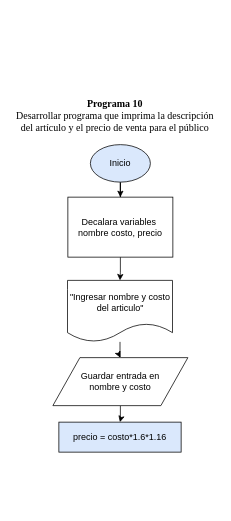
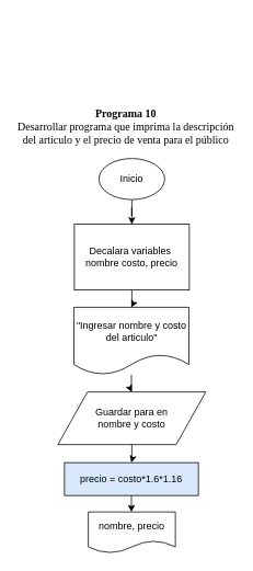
- <mxCell id="3" value="Inicio" style="ellipse;whiteSpace=wrap;html=1;fillColor=#dae8fc;" vertex="1" parent="1"><mxGeometry x="120" y="20" width="80" height="50" as="geometry" /></mxCell>
+ <mxCell id="3" value="Inicio" style="ellipse;whiteSpace=wrap;html=1;" vertex="1" parent="1"><mxGeometry x="120" y="20" width="80" height="50" as="geometry" /></mxCell>
- <mxCell id="7" value="Decalara variables&amp;nbsp; nombre costo, precio" style="rounded=0;whiteSpace=wrap;html=1;" vertex="1" parent="1"><mxGeometry x="90" y="90" width="140" height="80" as="geometry" /></mxCell>
+ <mxCell id="7" value="Decalara variables&amp;nbsp; nombre costo, precio" style="rounded=0;whiteSpace=wrap;html=1;" vertex="1" parent="1"><mxGeometry x="90" y="100" width="140" height="80" as="geometry" /></mxCell>
- <mxCell id="5" value="&lt;div&gt;Guardar entrada en &lt;br&gt;&lt;/div&gt;&lt;div&gt;nombre y costo&lt;br&gt;&lt;/div&gt;" style="shape=parallelogram;perimeter=parallelogramPerimeter;whiteSpace=wrap;html=1;" vertex="1" parent="1"><mxGeometry x="70" y="304" width="180" height="64" as="geometry" /></mxCell>
+ <mxCell id="5" value="&lt;div&gt;Guardar para en &lt;br&gt;&lt;/div&gt;&lt;div&gt;nombre y costo&lt;br&gt;&lt;/div&gt;" style="shape=parallelogram;perimeter=parallelogramPerimeter;whiteSpace=wrap;html=1;" vertex="1" parent="1"><mxGeometry x="70" y="304" width="180" height="64" as="geometry" /></mxCell>
+ <mxCell id="10" value="" style="edgeStyle=orthogonalEdgeStyle;rounded=0;orthogonalLoop=1;jettySize=auto;html=1;" edge="1" parent="1" source="11" target="12"><mxGeometry relative="1" as="geometry" /></mxCell>
+ <mxCell id="12" value="nombre, precio" style="shape=document;whiteSpace=wrap;html=1;boundedLbl=1;" vertex="1" parent="1"><mxGeometry x="107" y="450" width="106" height="50" as="geometry" /></mxCell>
